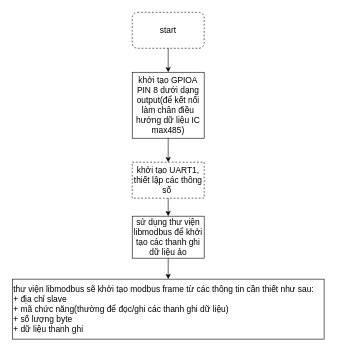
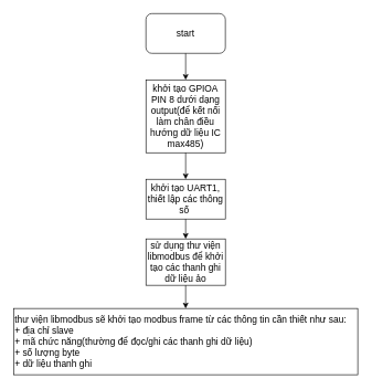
- <mxCell id="3" value="&lt;font style=&quot;font-size: 14px;&quot;&gt;start&lt;/font&gt;" style="rounded=1;whiteSpace=wrap;html=1;dashed=1;" vertex="1" parent="1"><mxGeometry x="220" y="20" width="120" height="60" as="geometry" /></mxCell>
+ <mxCell id="3" value="&lt;font style=&quot;font-size: 14px;&quot;&gt;start&lt;/font&gt;" style="rounded=1;whiteSpace=wrap;html=1;" vertex="1" parent="1"><mxGeometry x="220" y="20" width="120" height="60" as="geometry" /></mxCell>
- <mxCell id="4" value="&lt;font style=&quot;font-size: 14px;&quot;&gt;khởi tạo UART1, thiết lập các thông số&amp;nbsp;&lt;/font&gt;" style="rounded=0;whiteSpace=wrap;html=1;dashed=1;" vertex="1" parent="1"><mxGeometry x="220" y="270" width="120" height="60" as="geometry" /></mxCell>
+ <mxCell id="4" value="&lt;font style=&quot;font-size: 14px;&quot;&gt;khởi tạo UART1, thiết lập các thông số&amp;nbsp;&lt;/font&gt;" style="rounded=0;whiteSpace=wrap;html=1;" vertex="1" parent="1"><mxGeometry x="220" y="270" width="120" height="60" as="geometry" /></mxCell>
